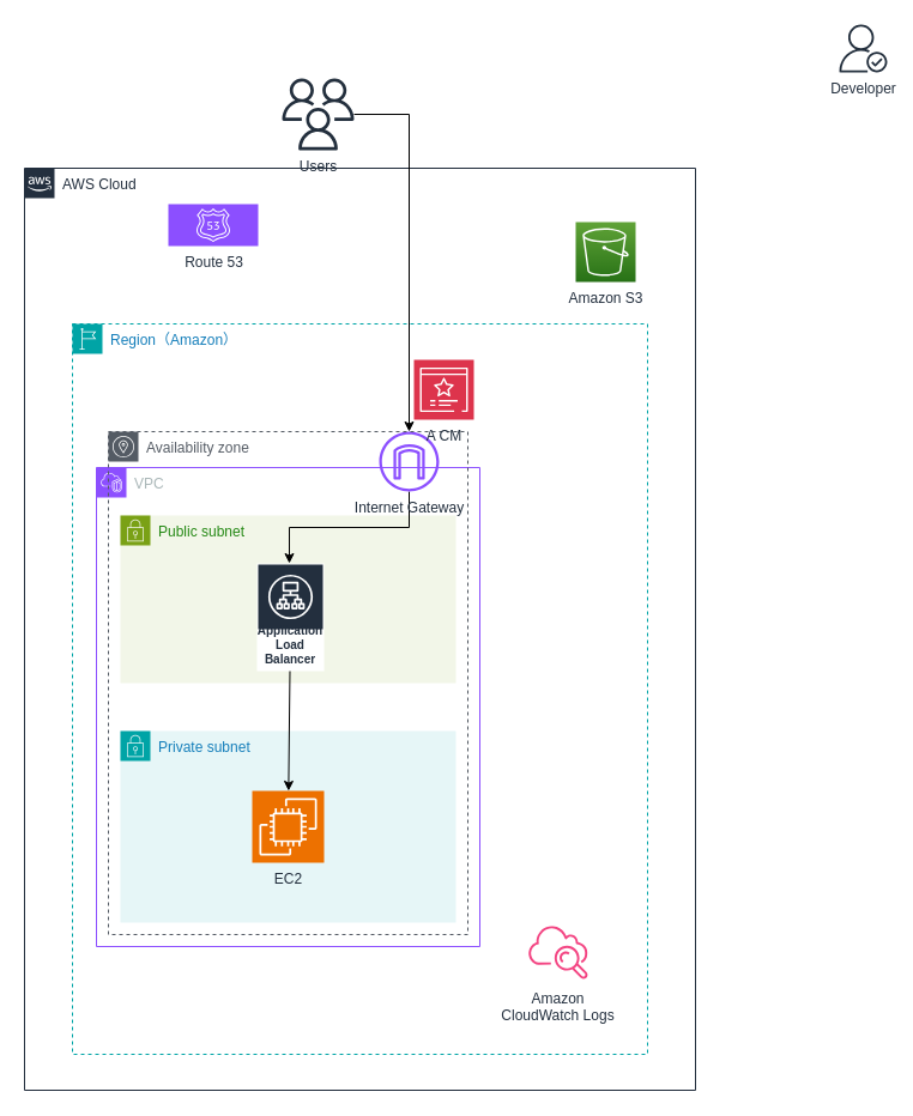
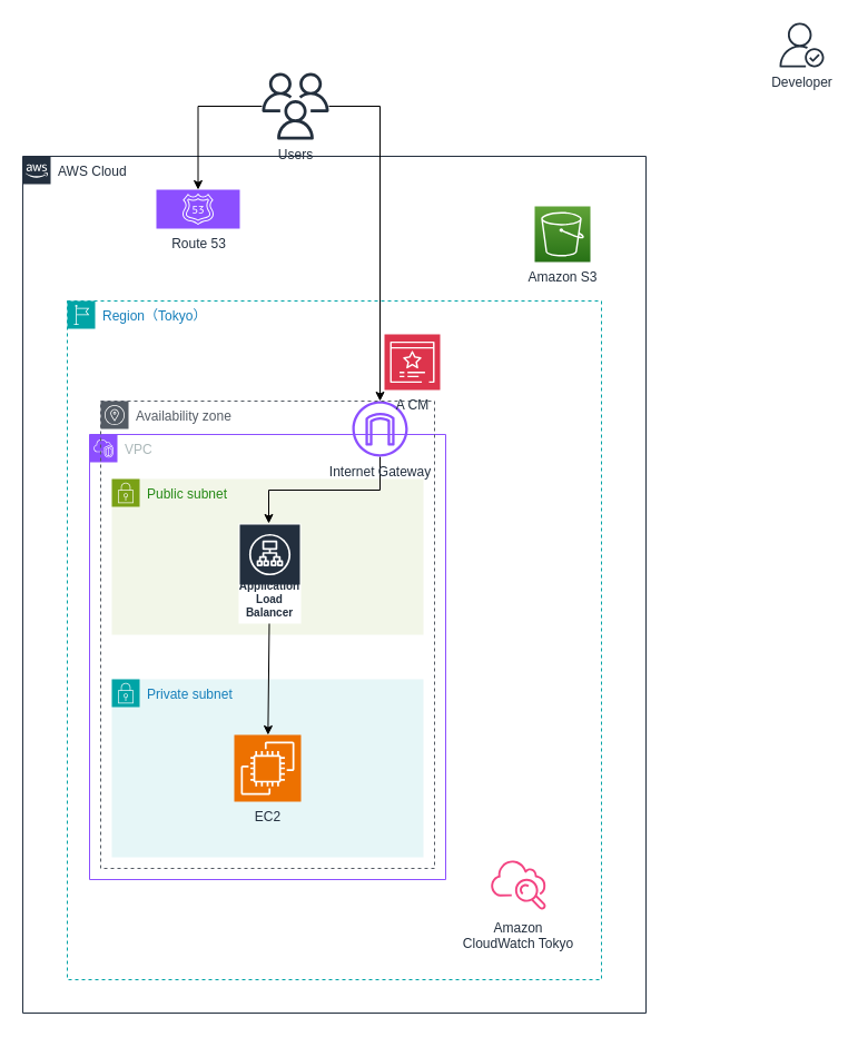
+ <mxCell id="18" style="edgeStyle=orthogonalEdgeStyle;rounded=0;orthogonalLoop=1;jettySize=auto;html=1;entryX=0.5;entryY=0;entryDx=0;entryDy=0;entryPerimeter=0;" edge="1" parent="1" source="17" target="15"><mxGeometry relative="1" as="geometry" /></mxCell>
- <mxCell id="3" value="Region（Amazon）" style="points=[[0,0],[0.25,0],[0.5,0],[0.75,0],[1,0],[1,0.25],[1,0.5],[1,0.75],[1,1],[0.75,1],[0.5,1],[0.25,1],[0,1],[0,0.75],[0,0.5],[0,0.25]];outlineConnect=0;gradientColor=none;html=1;whiteSpace=wrap;fontSize=12;fontStyle=0;container=1;pointerEvents=0;collapsible=0;recursiveResize=0;shape=mxgraph.aws4.group;grIcon=mxgraph.aws4.group_region;strokeColor=#00A4A6;fillColor=none;verticalAlign=top;align=left;spacingLeft=30;fontColor=#147EBA;dashed=1;" vertex="1" parent="2"><mxGeometry x="40" y="130" width="480" height="610" as="geometry" /></mxCell>
+ <mxCell id="3" value="Region（Tokyo）" style="points=[[0,0],[0.25,0],[0.5,0],[0.75,0],[1,0],[1,0.25],[1,0.5],[1,0.75],[1,1],[0.75,1],[0.5,1],[0.25,1],[0,1],[0,0.75],[0,0.5],[0,0.25]];outlineConnect=0;gradientColor=none;html=1;whiteSpace=wrap;fontSize=12;fontStyle=0;container=1;pointerEvents=0;collapsible=0;recursiveResize=0;shape=mxgraph.aws4.group;grIcon=mxgraph.aws4.group_region;strokeColor=#00A4A6;fillColor=none;verticalAlign=top;align=left;spacingLeft=30;fontColor=#147EBA;dashed=1;" vertex="1" parent="2"><mxGeometry x="40" y="130" width="480" height="610" as="geometry" /></mxCell>
- <mxCell id="14" value="Amazon&lt;br&gt;CloudWatch Logs&lt;br&gt;" style="outlineConnect=0;fontColor=#232F3E;gradientColor=none;gradientDirection=north;fillColor=#F34482;strokeColor=none;dashed=0;verticalLabelPosition=bottom;verticalAlign=top;align=center;html=1;fontSize=12;fontStyle=0;aspect=fixed;shape=mxgraph.aws4.cloudwatch;labelBackgroundColor=#ffffff;" parent="3" vertex="1"><mxGeometry x="380" y="500" width="50" height="50" as="geometry" /></mxCell>
+ <mxCell id="14" value="Amazon&lt;br&gt;CloudWatch Tokyo&lt;br&gt;" style="outlineConnect=0;fontColor=#232F3E;gradientColor=none;gradientDirection=north;fillColor=#F34482;strokeColor=none;dashed=0;verticalLabelPosition=bottom;verticalAlign=top;align=center;html=1;fontSize=12;fontStyle=0;aspect=fixed;shape=mxgraph.aws4.cloudwatch;labelBackgroundColor=#ffffff;" parent="3" vertex="1"><mxGeometry x="380" y="500" width="50" height="50" as="geometry" /></mxCell>
